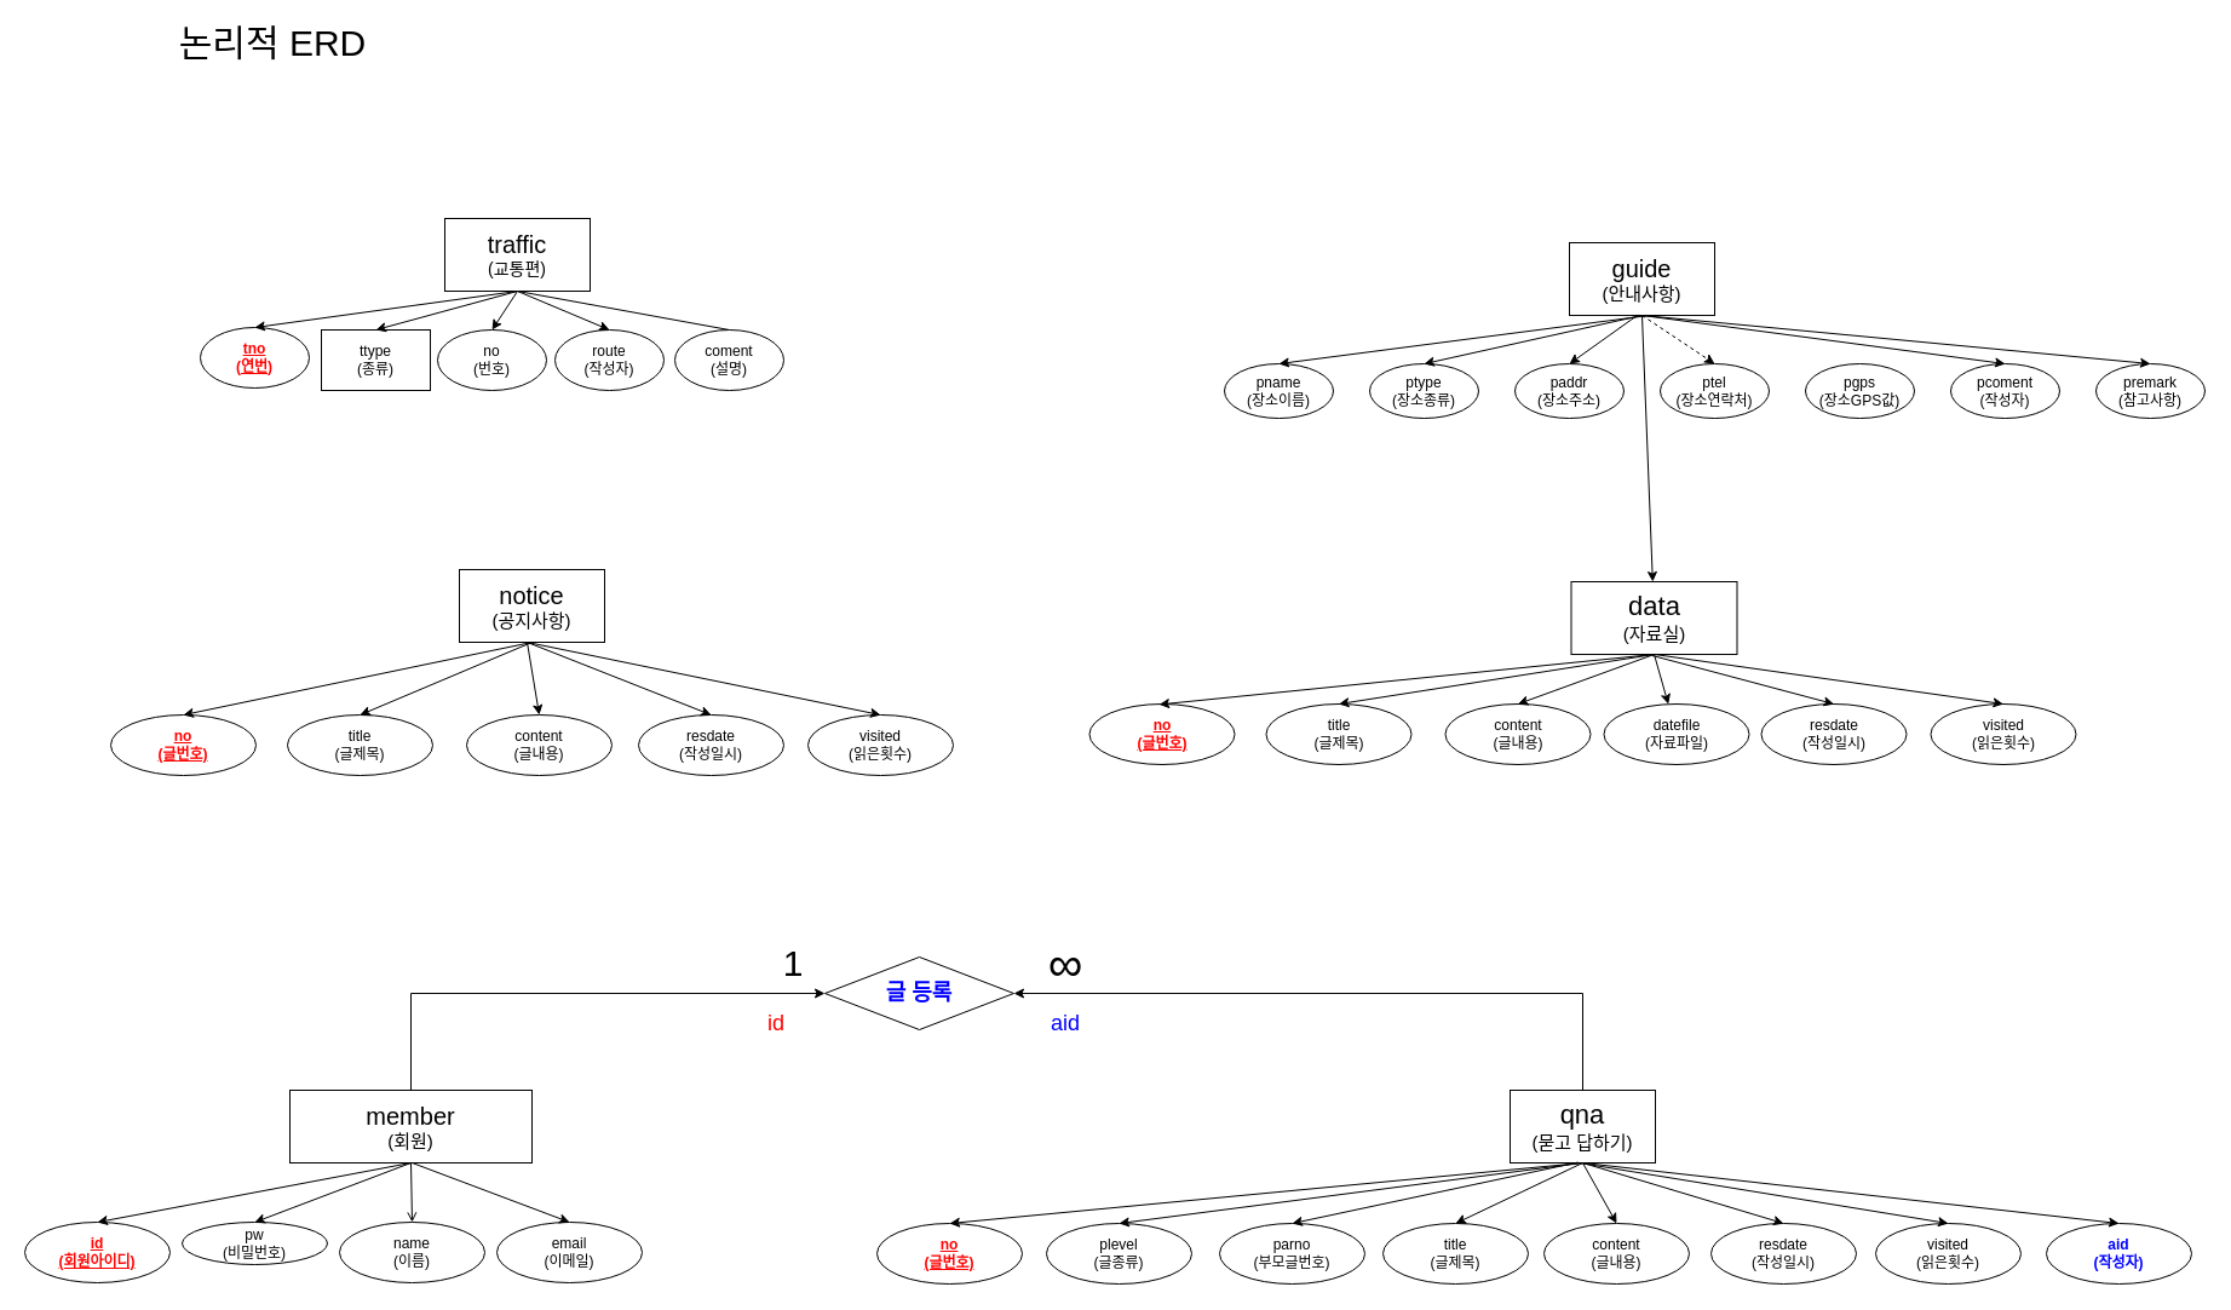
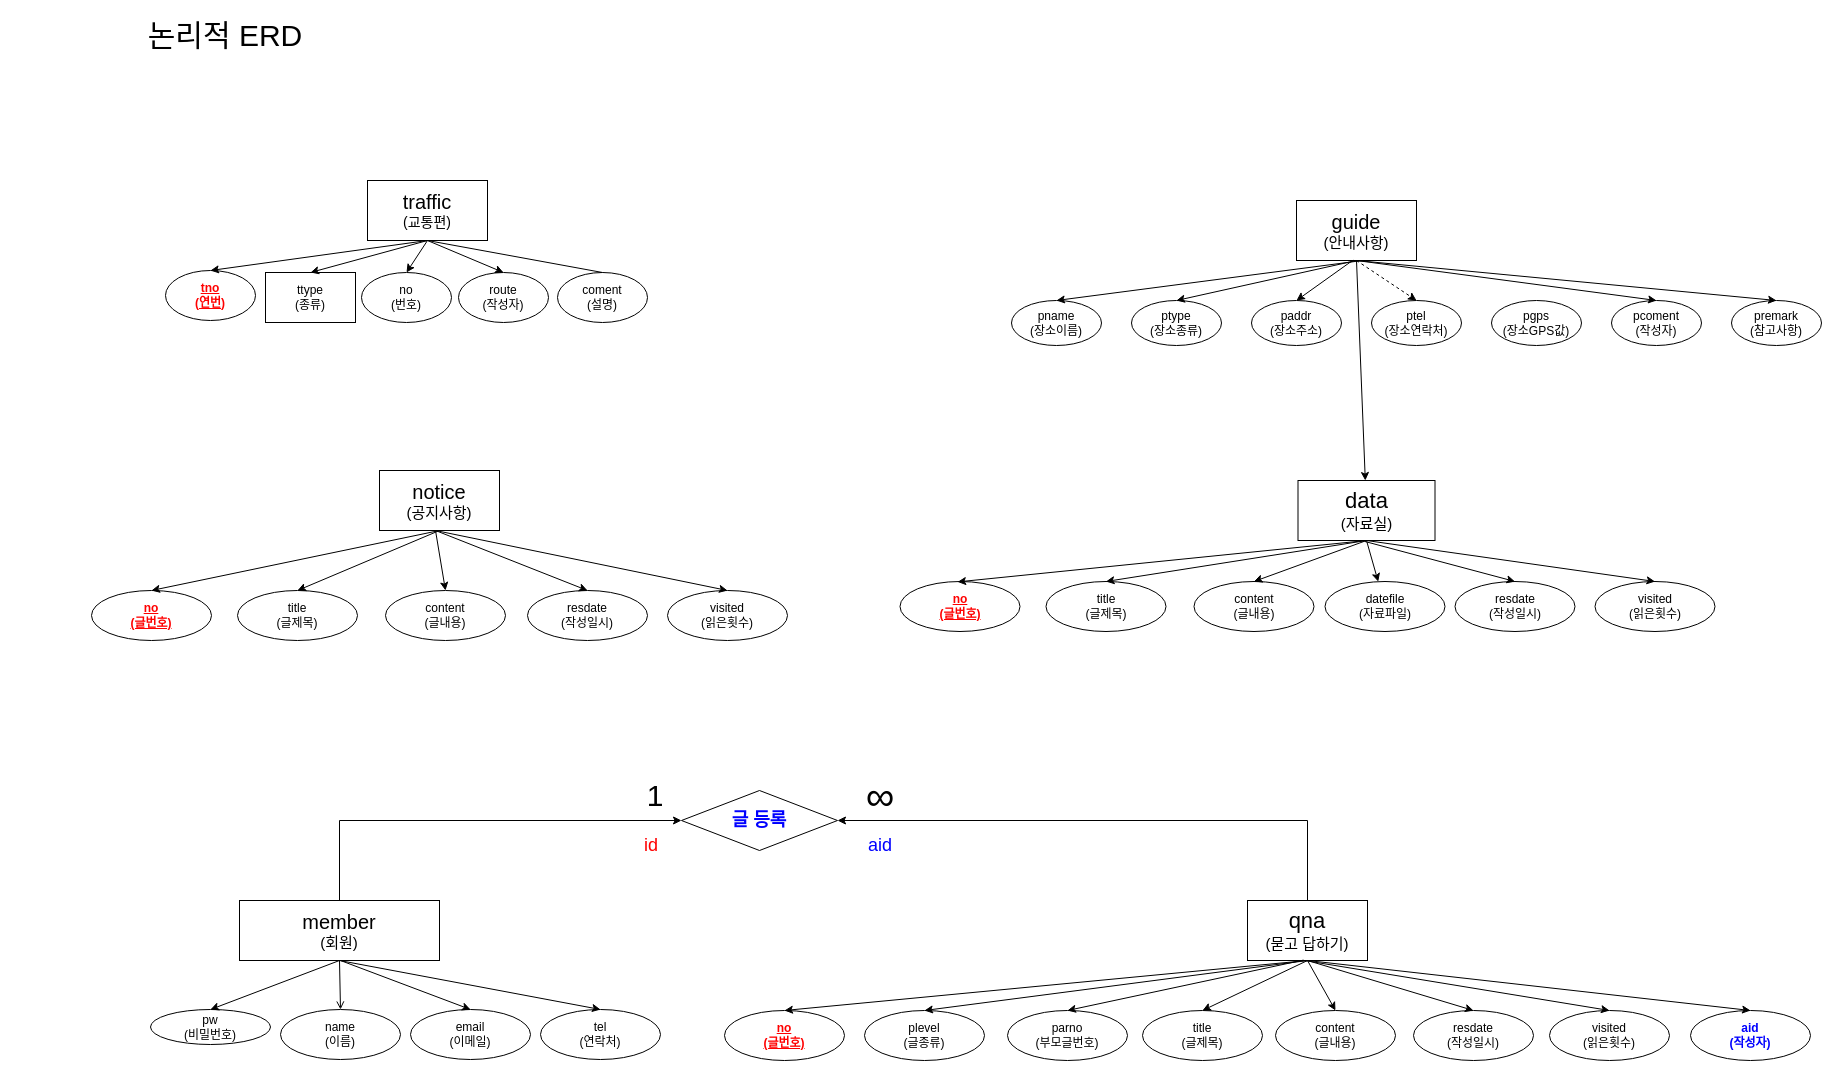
- <mxCell id="85" value="id" style="text;html=1;align=center;verticalAlign=middle;whiteSpace=wrap;rounded=0;fontColor=#FF0000;fontSize=18;" parent="1" vertex="1"><mxGeometry x="611" y="830" width="60" height="30" as="geometry" /></mxCell>
+ <mxCell id="85" value="id" style="text;html=1;align=center;verticalAlign=middle;whiteSpace=wrap;rounded=0;fontColor=#FF0000;fontSize=18;" parent="1" vertex="1"><mxGeometry x="621" y="830" width="60" height="30" as="geometry" /></mxCell>
- <mxCell id="74" value="" style="endArrow=classic;html=1;rounded=0;exitX=0.5;exitY=1;exitDx=0;exitDy=0;entryX=0.5;entryY=0;entryDx=0;entryDy=0;" parent="1" source="68" target="69" edge="1"><mxGeometry width="50" height="50" relative="1" as="geometry"><mxPoint x="320" y="1020" as="sourcePoint" /><mxPoint x="370" y="970" as="targetPoint" /></mxGeometry></mxCell>
+ <mxCell id="78" value="" style="endArrow=classic;html=1;rounded=0;entryX=0.5;entryY=0;entryDx=0;entryDy=0;exitX=0.5;exitY=1;exitDx=0;exitDy=0;" parent="1" source="68" target="73" edge="1"><mxGeometry width="50" height="50" relative="1" as="geometry"><mxPoint x="320" y="1020" as="sourcePoint" /><mxPoint x="370" y="970" as="targetPoint" /></mxGeometry></mxCell>
- <mxCell id="69" value="&lt;div&gt;id&lt;/div&gt;(회원아이디)" style="ellipse;whiteSpace=wrap;html=1;fontColor=#FF0000;fontStyle=5" parent="1" vertex="1"><mxGeometry x="20" y="1009" width="120" height="50" as="geometry" /></mxCell>
+ <mxCell id="73" value="&lt;div&gt;tel&lt;/div&gt;(연락처)" style="ellipse;whiteSpace=wrap;html=1;" parent="1" vertex="1"><mxGeometry x="540" y="1009" width="120" height="50" as="geometry" /></mxCell>
